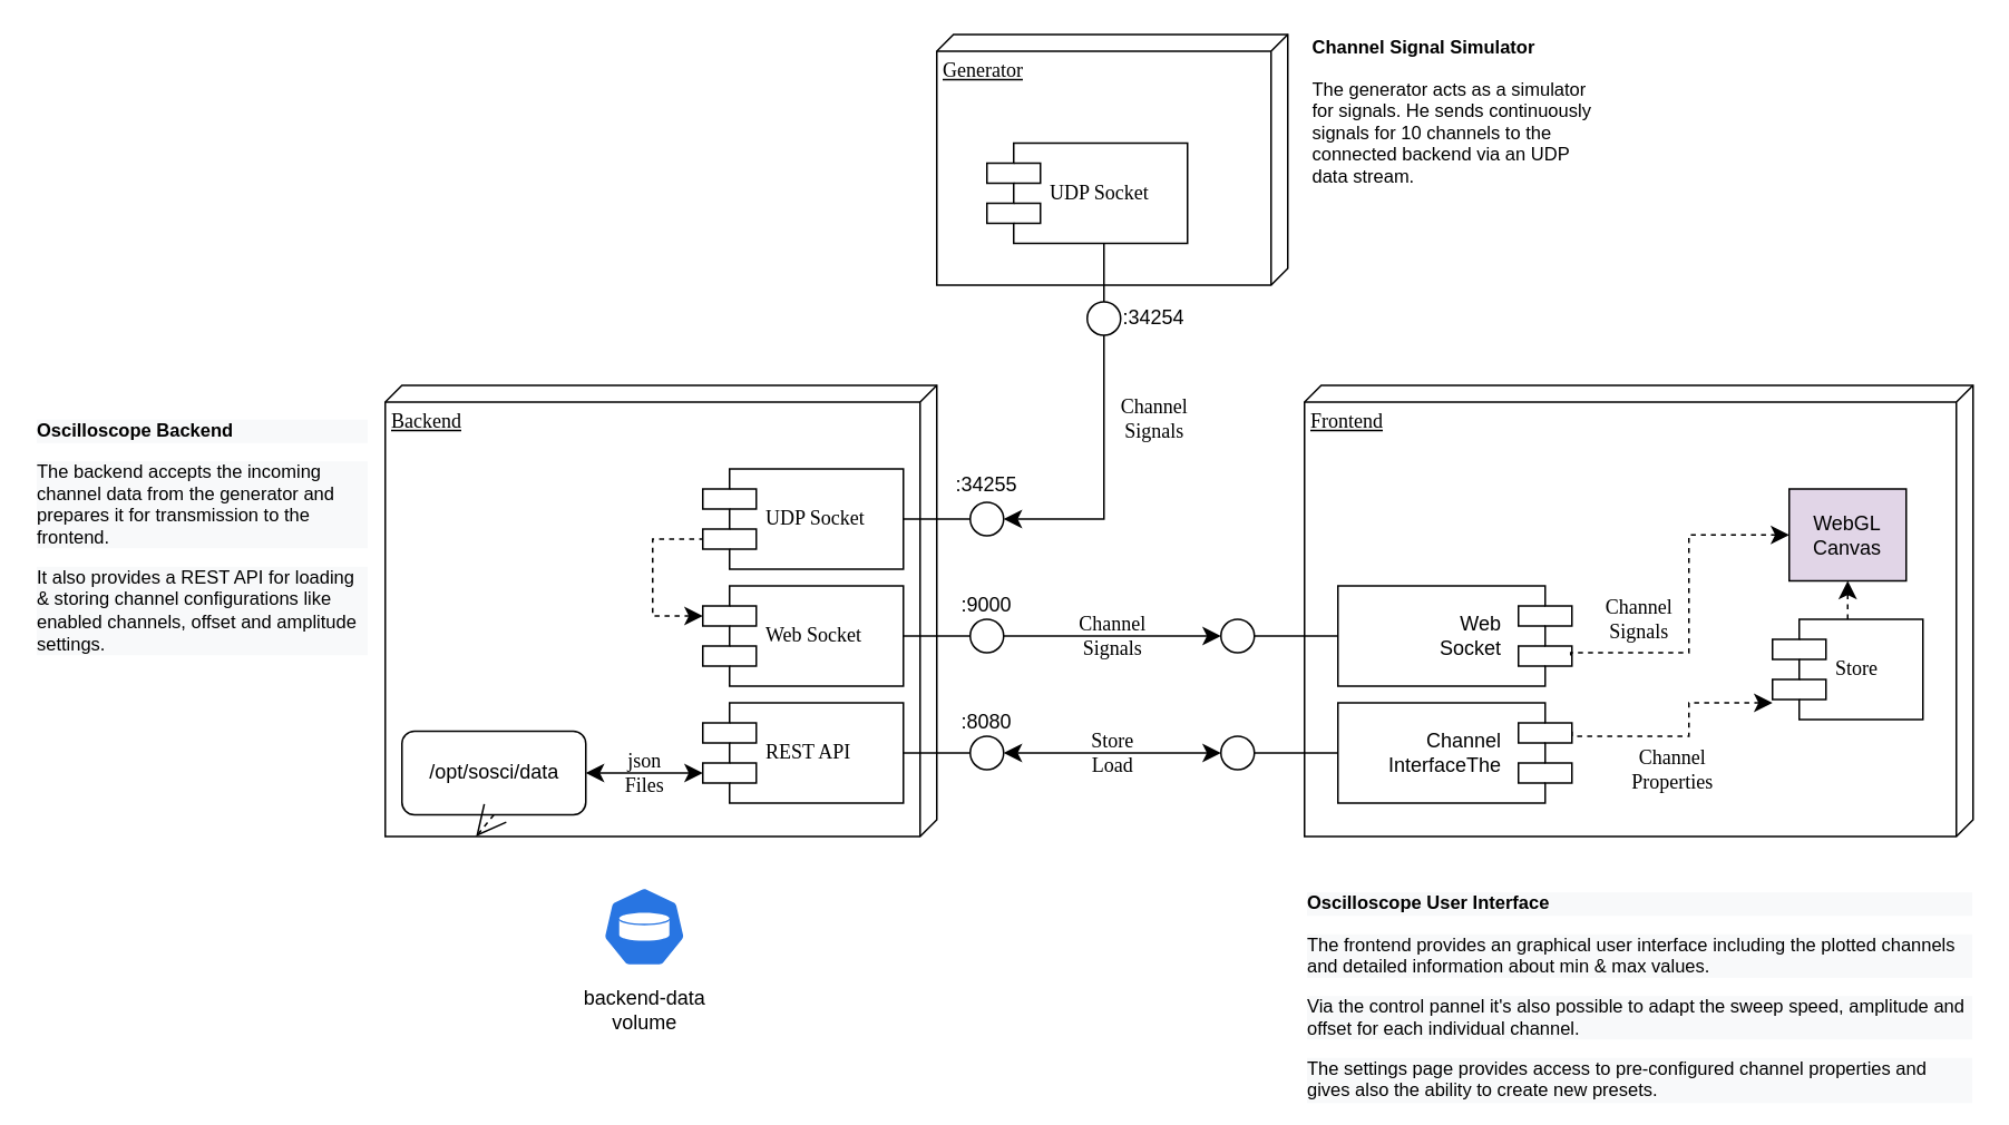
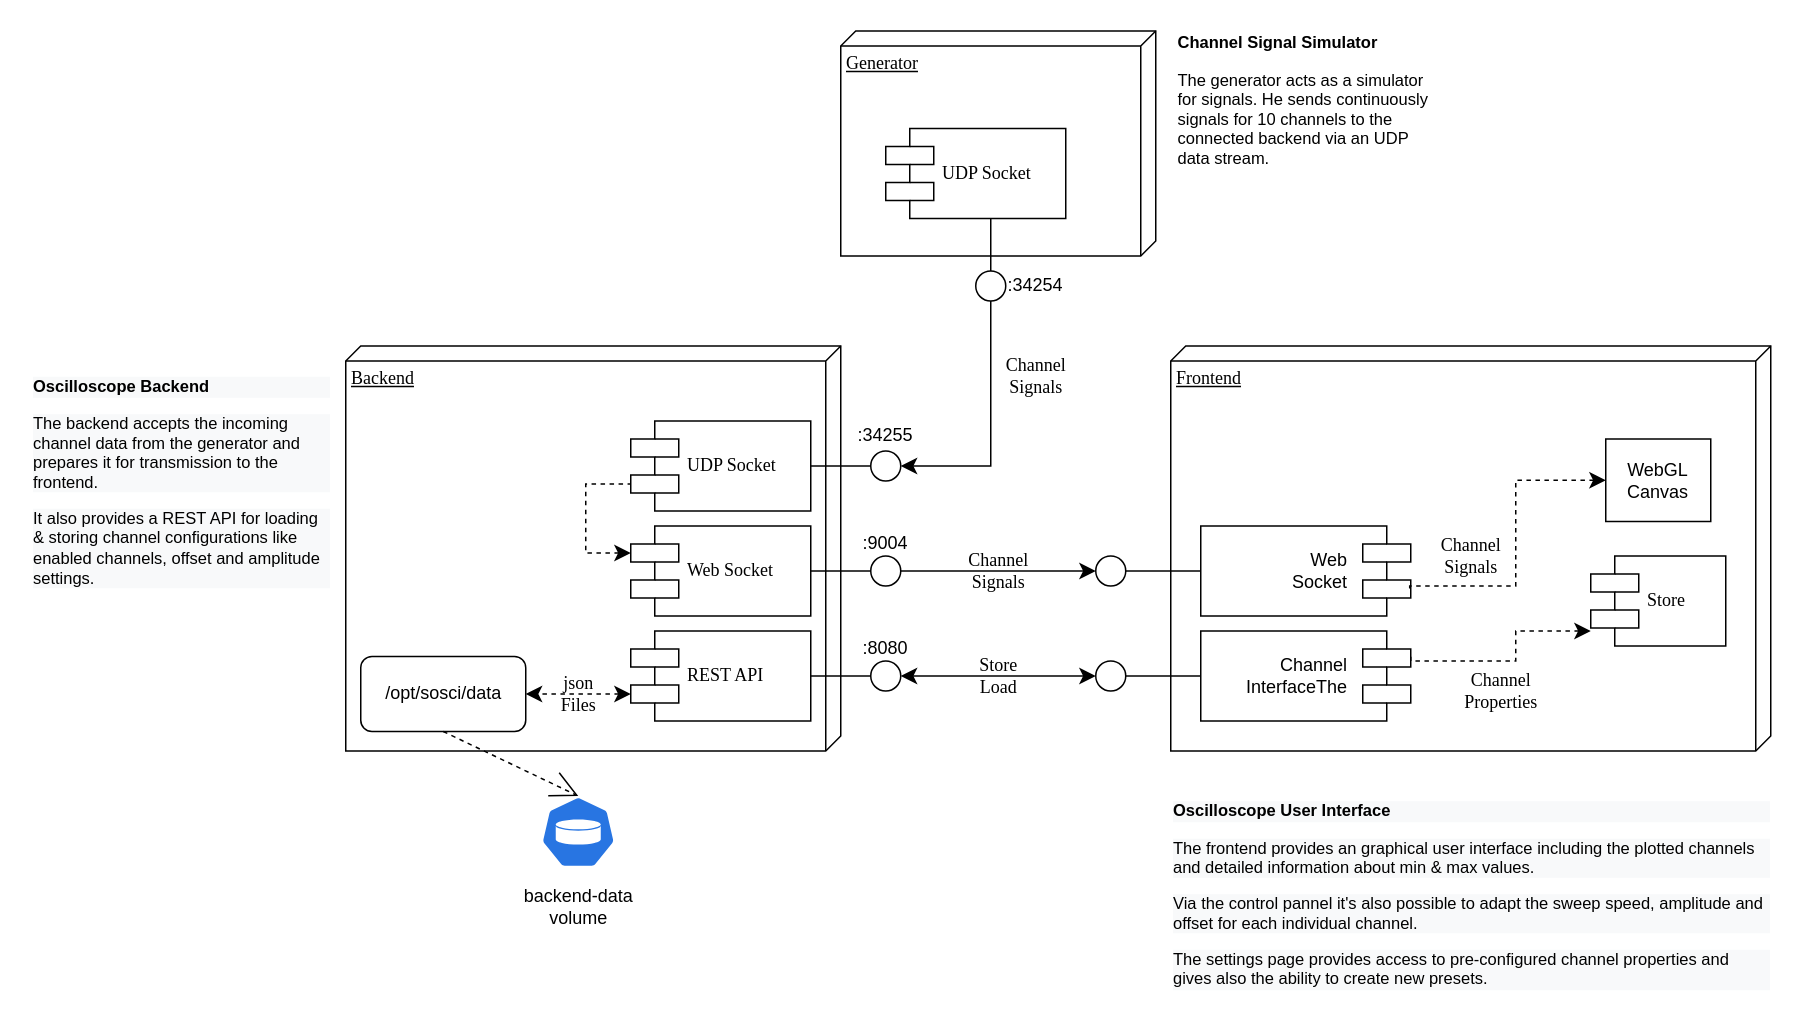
- <mxCell id="40" value="WebGL&lt;br&gt;Canvas" style="rounded=0;whiteSpace=wrap;html=1;fillColor=#e1d5e7;" parent="1" vertex="1"><mxGeometry x="1070" y="292" width="70" height="55" as="geometry" /></mxCell>
+ <mxCell id="40" value="WebGL&lt;br&gt;Canvas" style="rounded=0;whiteSpace=wrap;html=1;" parent="1" vertex="1"><mxGeometry x="1070" y="292" width="70" height="55" as="geometry" /></mxCell>
- <mxCell id="35" value=":9000" style="text;html=1;strokeColor=none;fillColor=none;align=center;verticalAlign=middle;whiteSpace=wrap;rounded=0;" parent="1" vertex="1"><mxGeometry x="560" y="347" width="60" height="30" as="geometry" /></mxCell>
+ <mxCell id="35" value=":9004" style="text;html=1;strokeColor=none;fillColor=none;align=center;verticalAlign=middle;whiteSpace=wrap;rounded=0;" parent="1" vertex="1"><mxGeometry x="560" y="347" width="60" height="30" as="geometry" /></mxCell>
- <mxCell id="41" value="" style="edgeStyle=orthogonalEdgeStyle;rounded=0;html=1;labelBackgroundColor=none;startArrow=none;startFill=0;startSize=8;endArrow=classic;endFill=1;endSize=8;fontFamily=Verdana;fontSize=12;dashed=1;entryX=0.5;entryY=1;entryDx=0;entryDy=0;" parent="1" source="38" target="40" edge="1"><mxGeometry x="0.241" y="20" relative="1" as="geometry"><Array as="points" /><mxPoint x="1160" y="540" as="sourcePoint" /><mxPoint x="1115" y="340" as="targetPoint" /><mxPoint as="offset" /></mxGeometry></mxCell>
- <mxCell id="23" value="json&lt;br&gt;Files" style="edgeStyle=none;rounded=0;html=1;dashed=0;labelBackgroundColor=none;startArrow=classic;startFill=1;startSize=8;endArrow=classic;endFill=1;endSize=8;fontFamily=Verdana;fontSize=12;entryX=1;entryY=0.5;entryDx=0;entryDy=0;exitX=0;exitY=0.7;exitDx=0;exitDy=0;" parent="1" source="16" target="22" edge="1"><mxGeometry relative="1" as="geometry"><mxPoint x="890" y="320" as="sourcePoint" /><mxPoint x="610" y="320" as="targetPoint" /></mxGeometry></mxCell>
+ <mxCell id="23" value="json&lt;br&gt;Files" style="edgeStyle=none;rounded=0;html=1;dashed=1;labelBackgroundColor=none;startArrow=classic;startFill=1;startSize=8;endArrow=classic;endFill=1;endSize=8;fontFamily=Verdana;fontSize=12;entryX=1;entryY=0.5;entryDx=0;entryDy=0;exitX=0;exitY=0.7;exitDx=0;exitDy=0;" parent="1" source="16" target="22" edge="1"><mxGeometry relative="1" as="geometry"><mxPoint x="890" y="320" as="sourcePoint" /><mxPoint x="610" y="320" as="targetPoint" /></mxGeometry></mxCell>
- <mxCell id="25" style="edgeStyle=none;rounded=0;html=1;dashed=1;labelBackgroundColor=none;startArrow=none;startFill=0;startSize=8;endArrow=open;endFill=0;endSize=16;fontFamily=Verdana;fontSize=12;exitX=0.5;exitY=1;exitDx=0;exitDy=0;" parent="1" source="22" target="2" edge="1"><mxGeometry relative="1" as="geometry"><mxPoint x="410" y="472" as="sourcePoint" /><mxPoint x="350" y="472" as="targetPoint" /></mxGeometry></mxCell>
+ <mxCell id="25" style="edgeStyle=none;rounded=0;html=1;dashed=1;labelBackgroundColor=none;startArrow=none;startFill=0;startSize=8;endArrow=open;endFill=0;endSize=16;fontFamily=Verdana;fontSize=12;entryX=0.5;entryY=0;entryDx=0;entryDy=0;exitX=0.5;exitY=1;exitDx=0;exitDy=0;entryPerimeter=0;" parent="1" source="22" target="24" edge="1"><mxGeometry relative="1" as="geometry"><mxPoint x="410" y="472" as="sourcePoint" /><mxPoint x="350" y="472" as="targetPoint" /></mxGeometry></mxCell>
